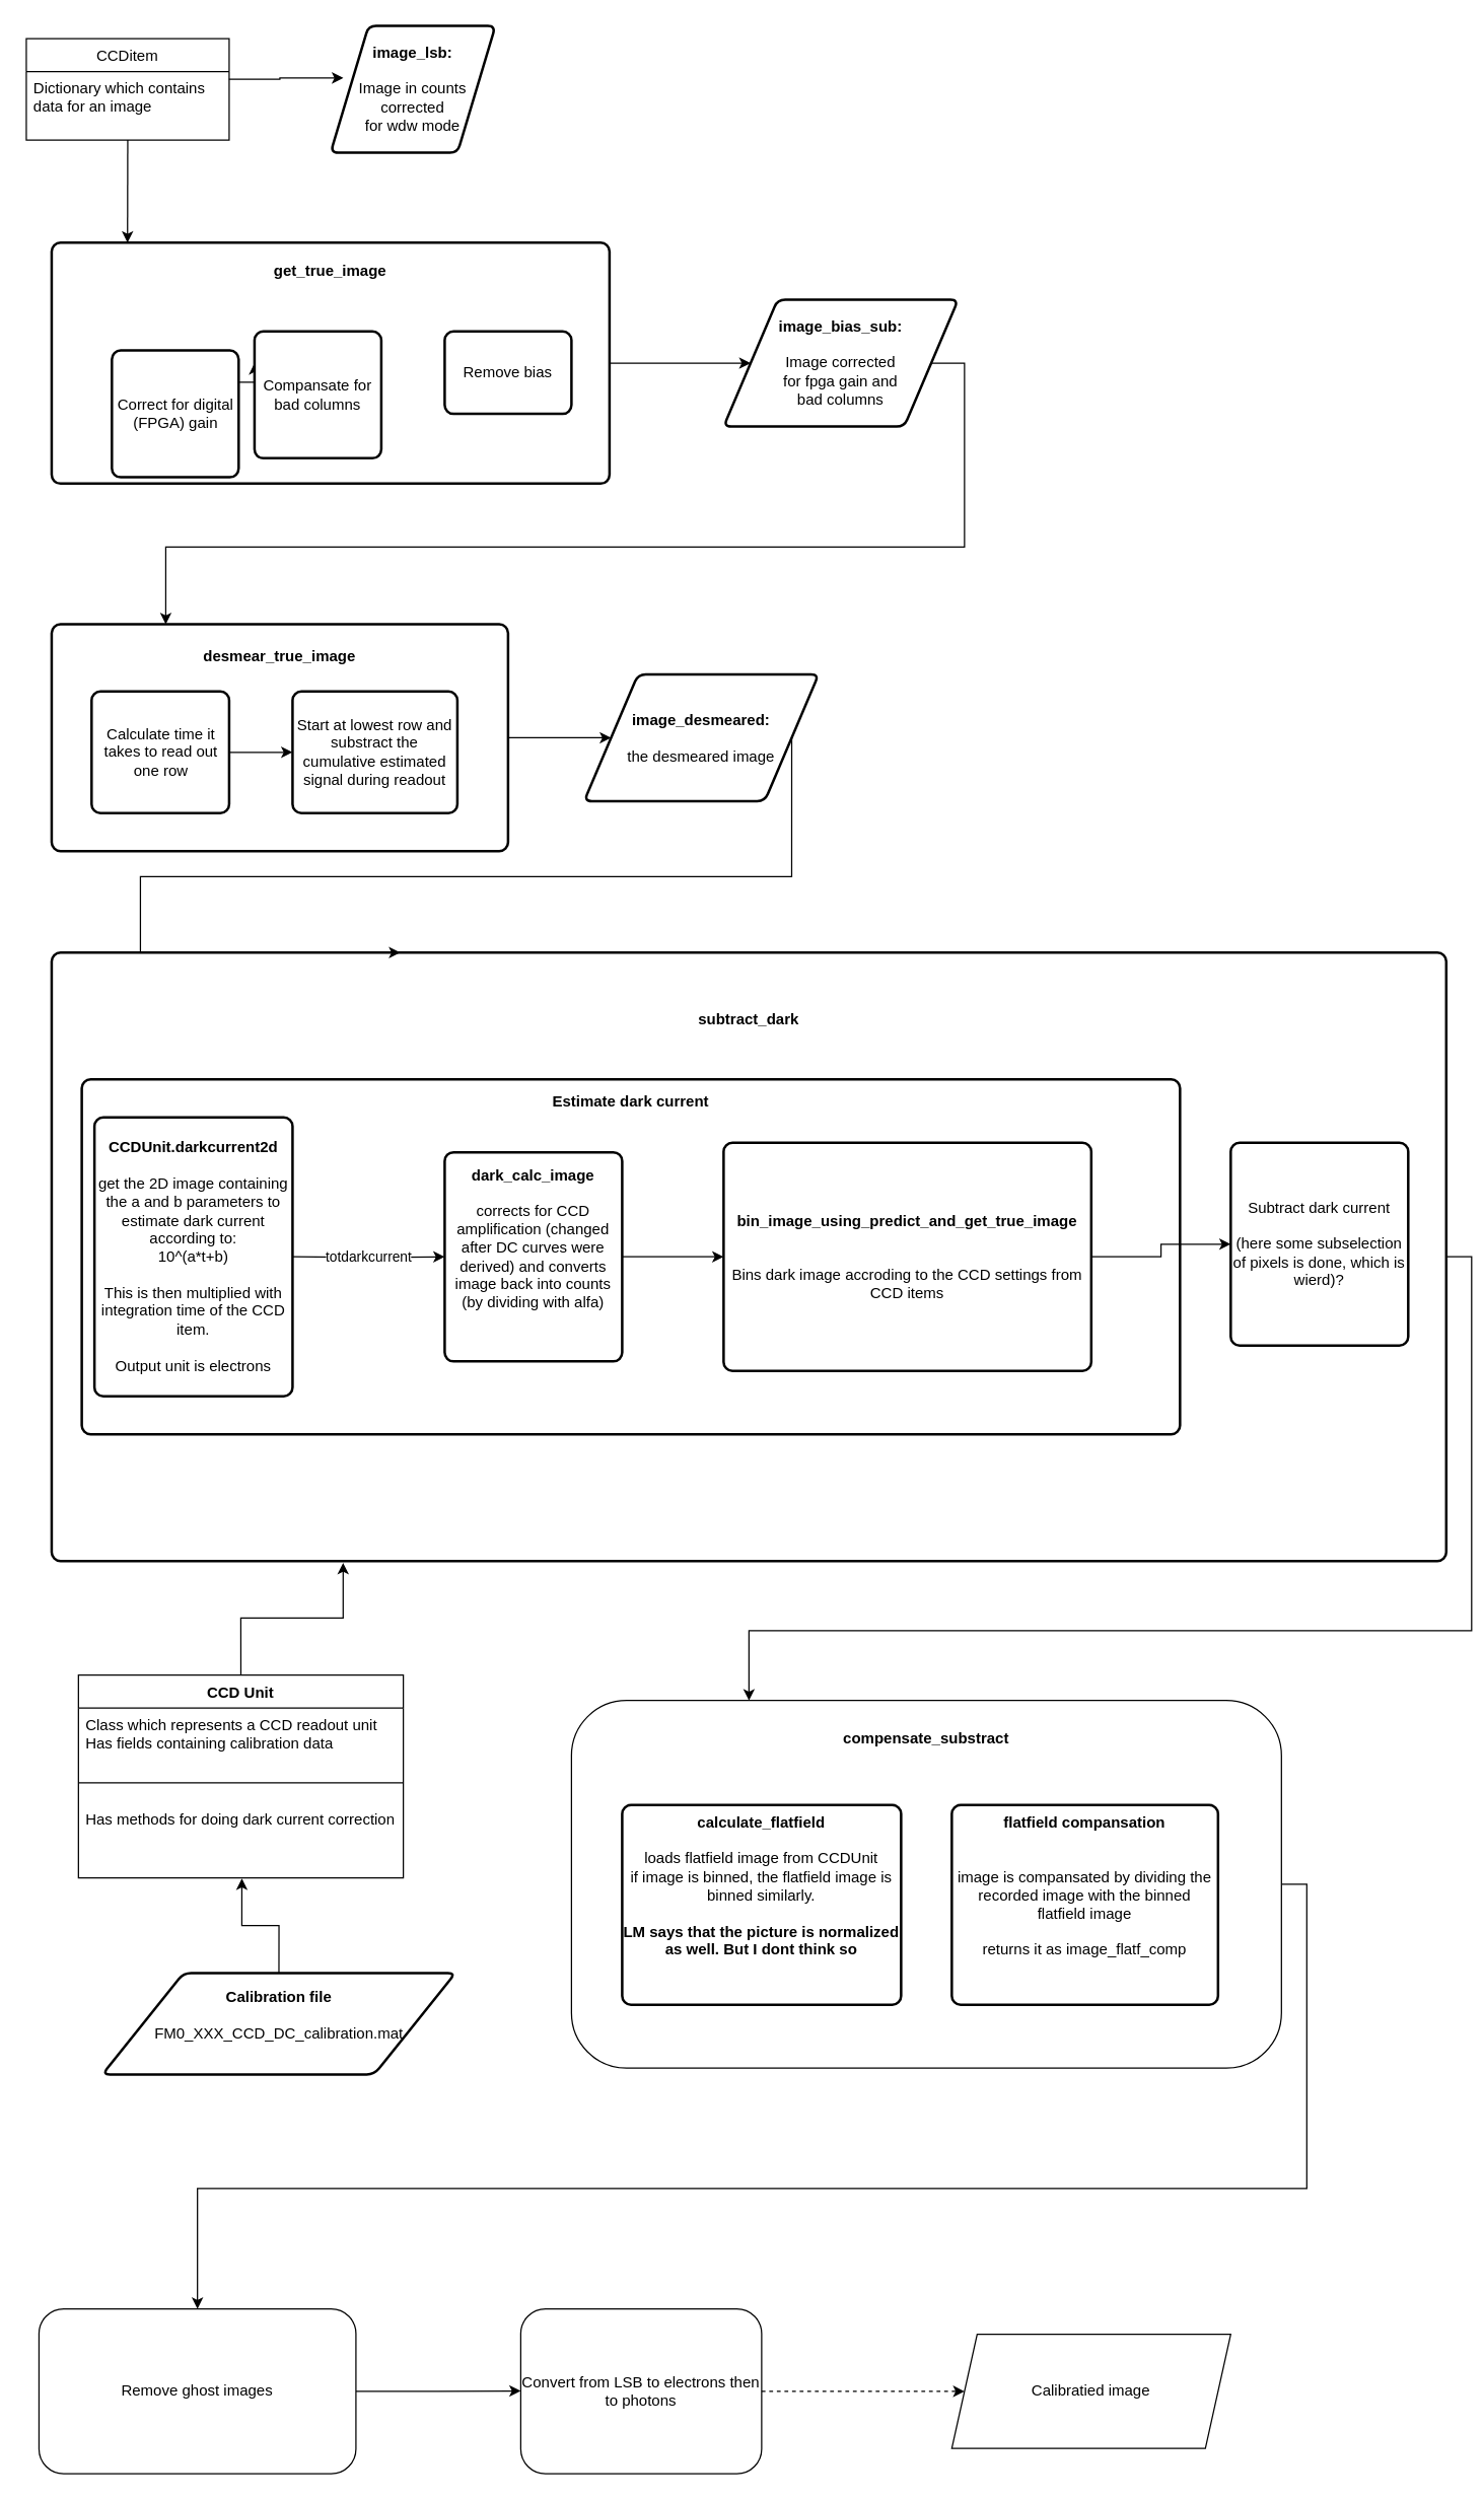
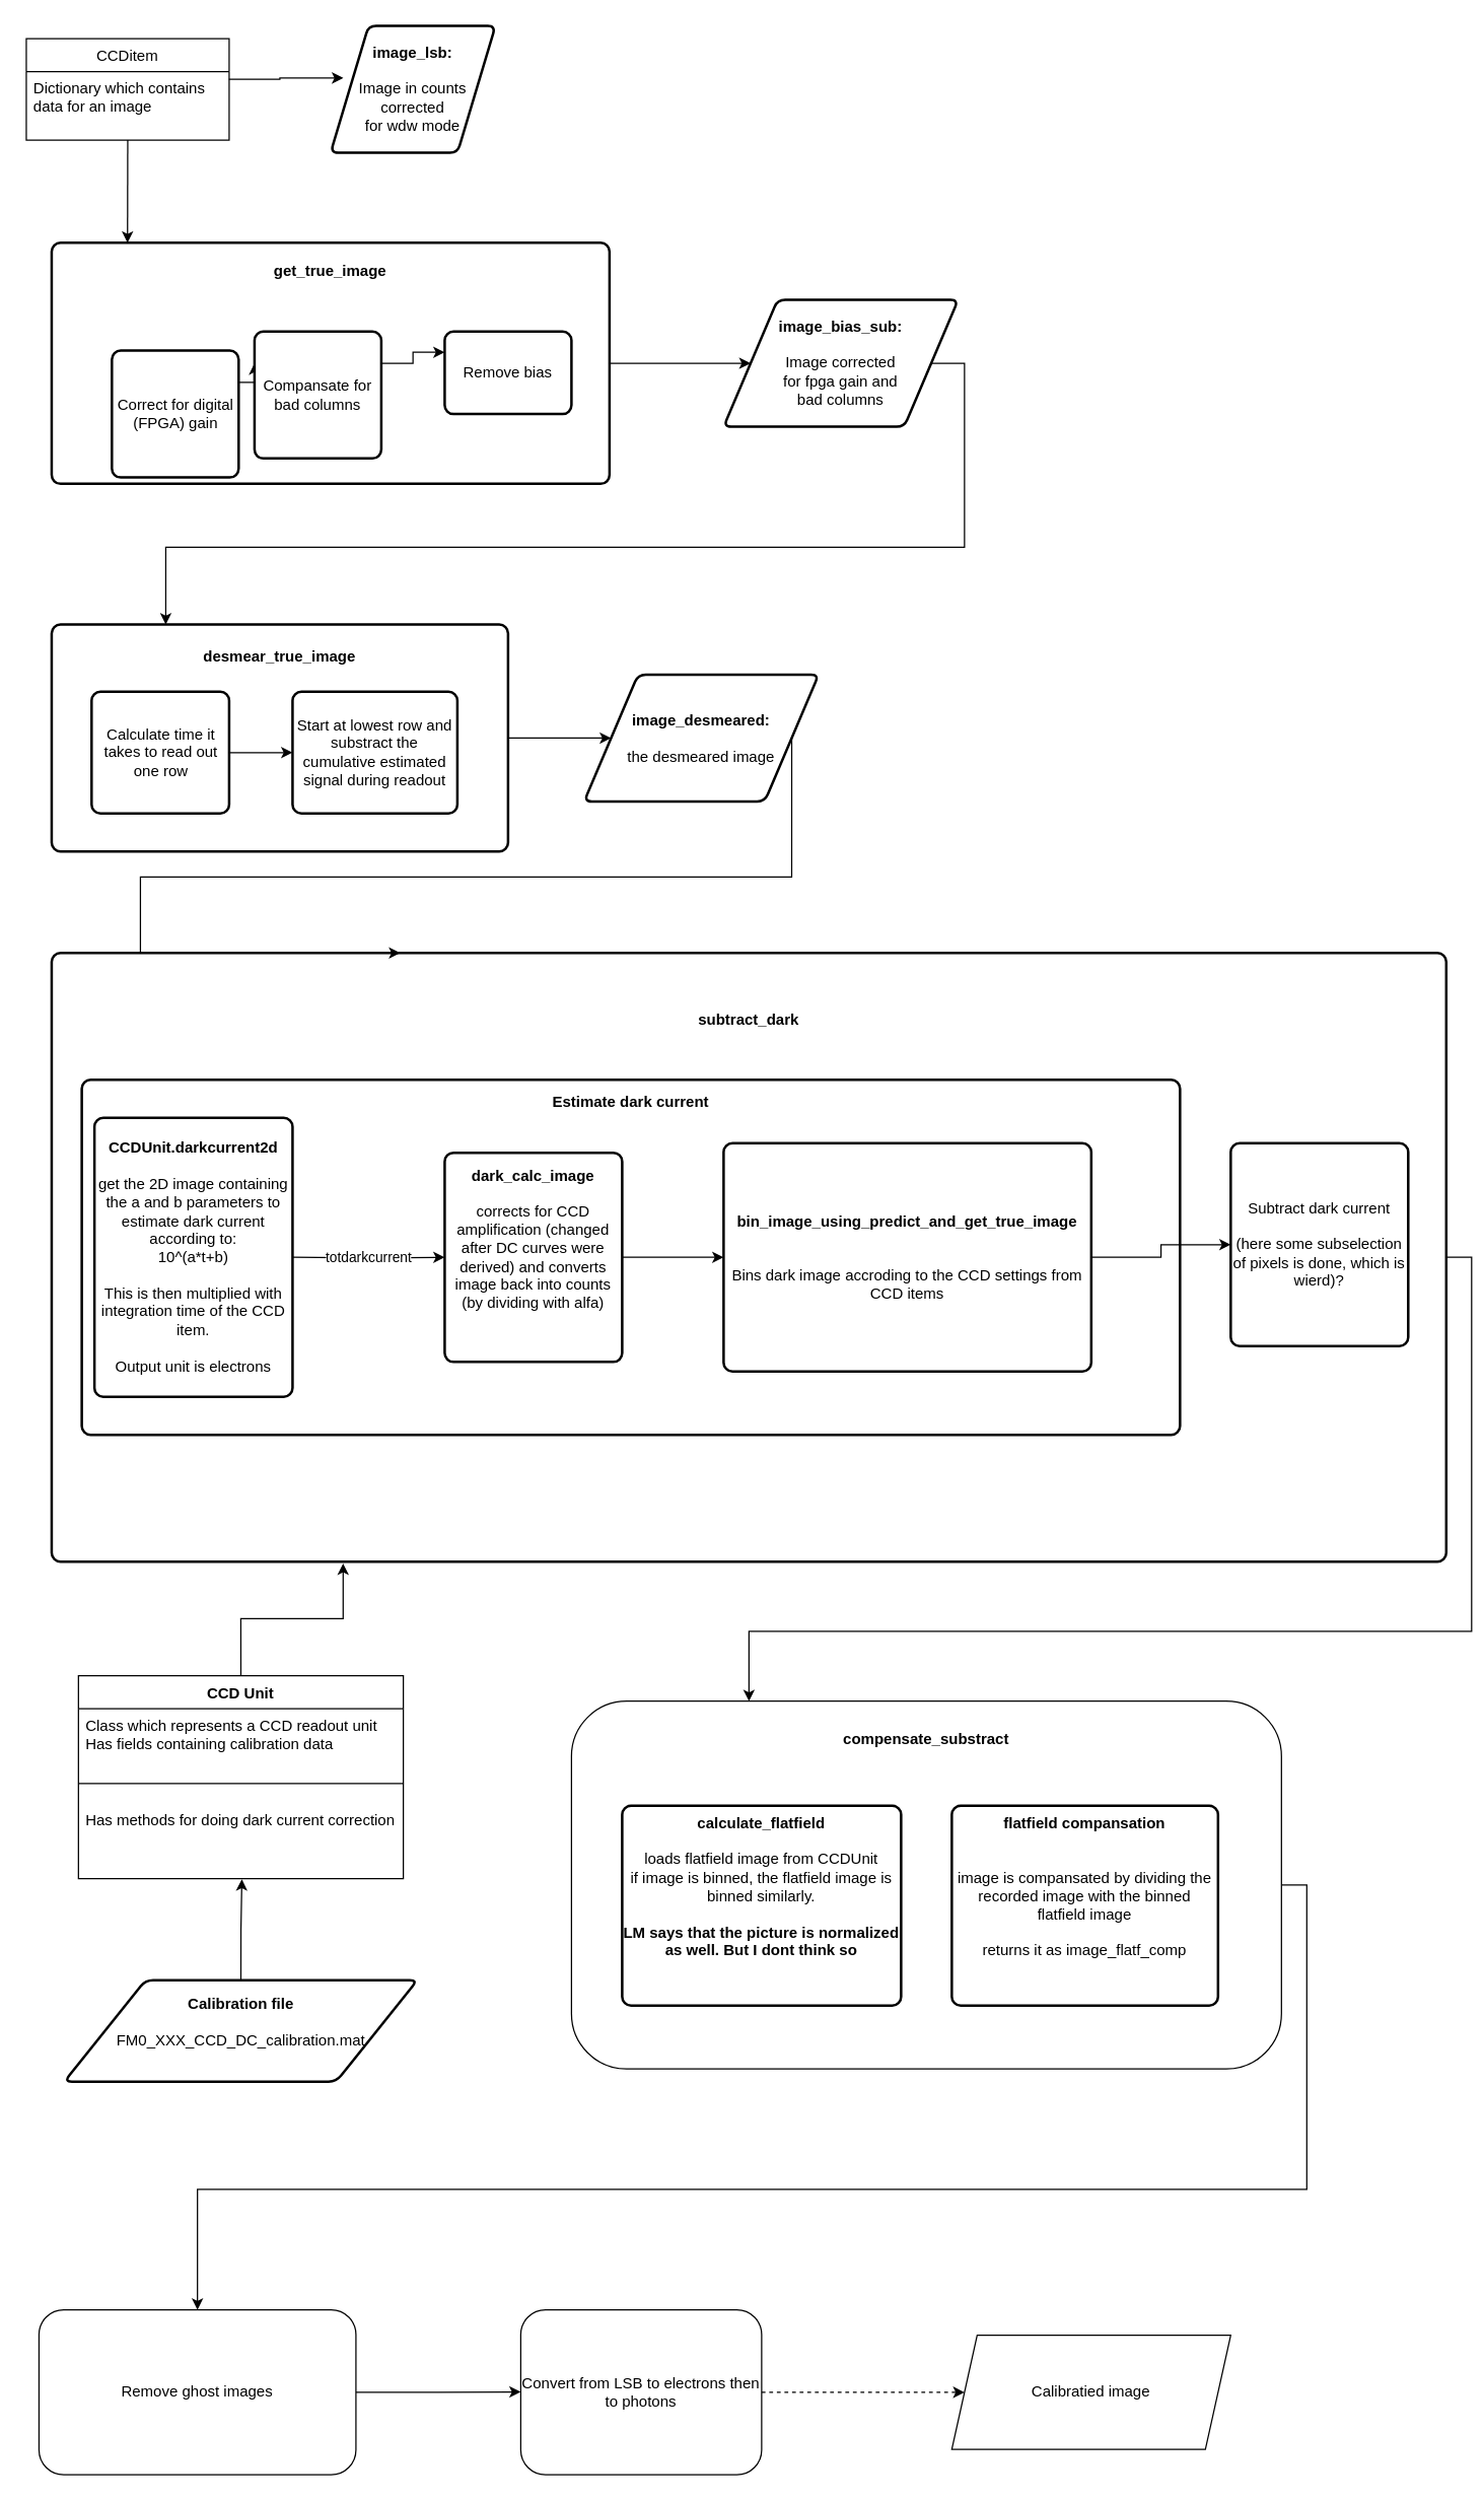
+ <mxCell id="8" style="edgeStyle=orthogonalEdgeStyle;rounded=0;orthogonalLoop=1;jettySize=auto;html=1;exitX=1;exitY=0.25;exitDx=0;exitDy=0;entryX=0;entryY=0.25;entryDx=0;entryDy=0;" parent="1" source="9" target="14" edge="1"><mxGeometry relative="1" as="geometry" /></mxCell>
- <mxCell id="39" value="&lt;div&gt;&lt;b&gt;Calibration file&lt;/b&gt;&lt;/div&gt;&lt;div&gt;&lt;b&gt;&lt;br&gt;&lt;/b&gt;&lt;/div&gt;&lt;div&gt;&lt;b&gt;&lt;/b&gt;FM0_XXX_CCD_DC_calibration.mat&lt;br&gt;&amp;nbsp;&amp;nbsp; &lt;br&gt;&lt;/div&gt;" style="shape=parallelogram;html=1;strokeWidth=2;perimeter=parallelogramPerimeter;whiteSpace=wrap;rounded=1;arcSize=12;size=0.23;" parent="1" vertex="1"><mxGeometry x="80" y="1556" width="278.5" height="80" as="geometry" /></mxCell>
+ <mxCell id="39" value="&lt;div&gt;&lt;b&gt;Calibration file&lt;/b&gt;&lt;/div&gt;&lt;div&gt;&lt;b&gt;&lt;br&gt;&lt;/b&gt;&lt;/div&gt;&lt;div&gt;&lt;b&gt;&lt;/b&gt;FM0_XXX_CCD_DC_calibration.mat&lt;br&gt;&amp;nbsp;&amp;nbsp; &lt;br&gt;&lt;/div&gt;" style="shape=parallelogram;html=1;strokeWidth=2;perimeter=parallelogramPerimeter;whiteSpace=wrap;rounded=1;arcSize=12;size=0.23;" parent="1" vertex="1"><mxGeometry x="50" y="1561" width="278.5" height="80" as="geometry" /></mxCell>
